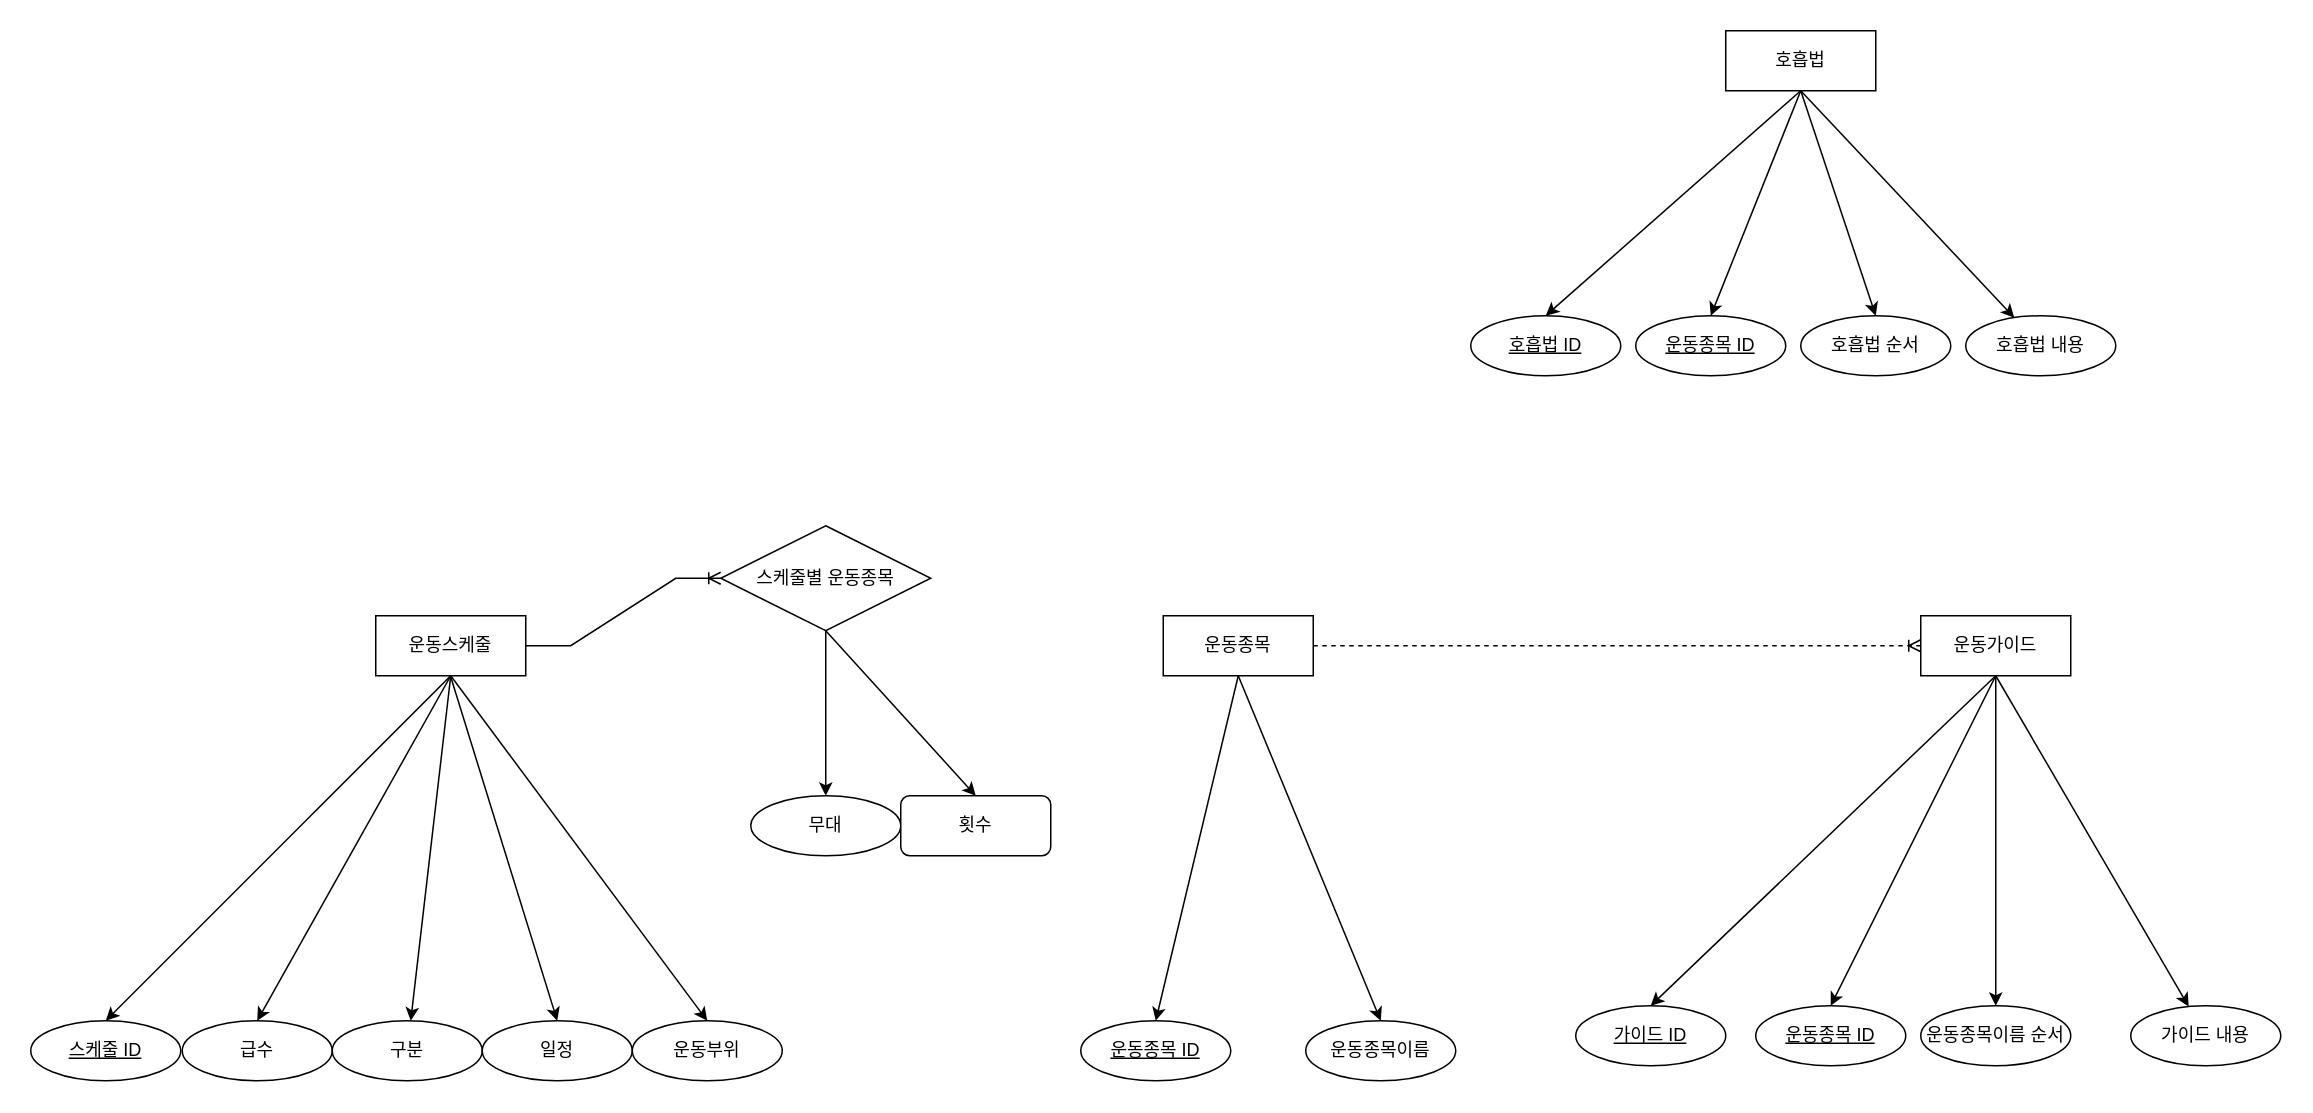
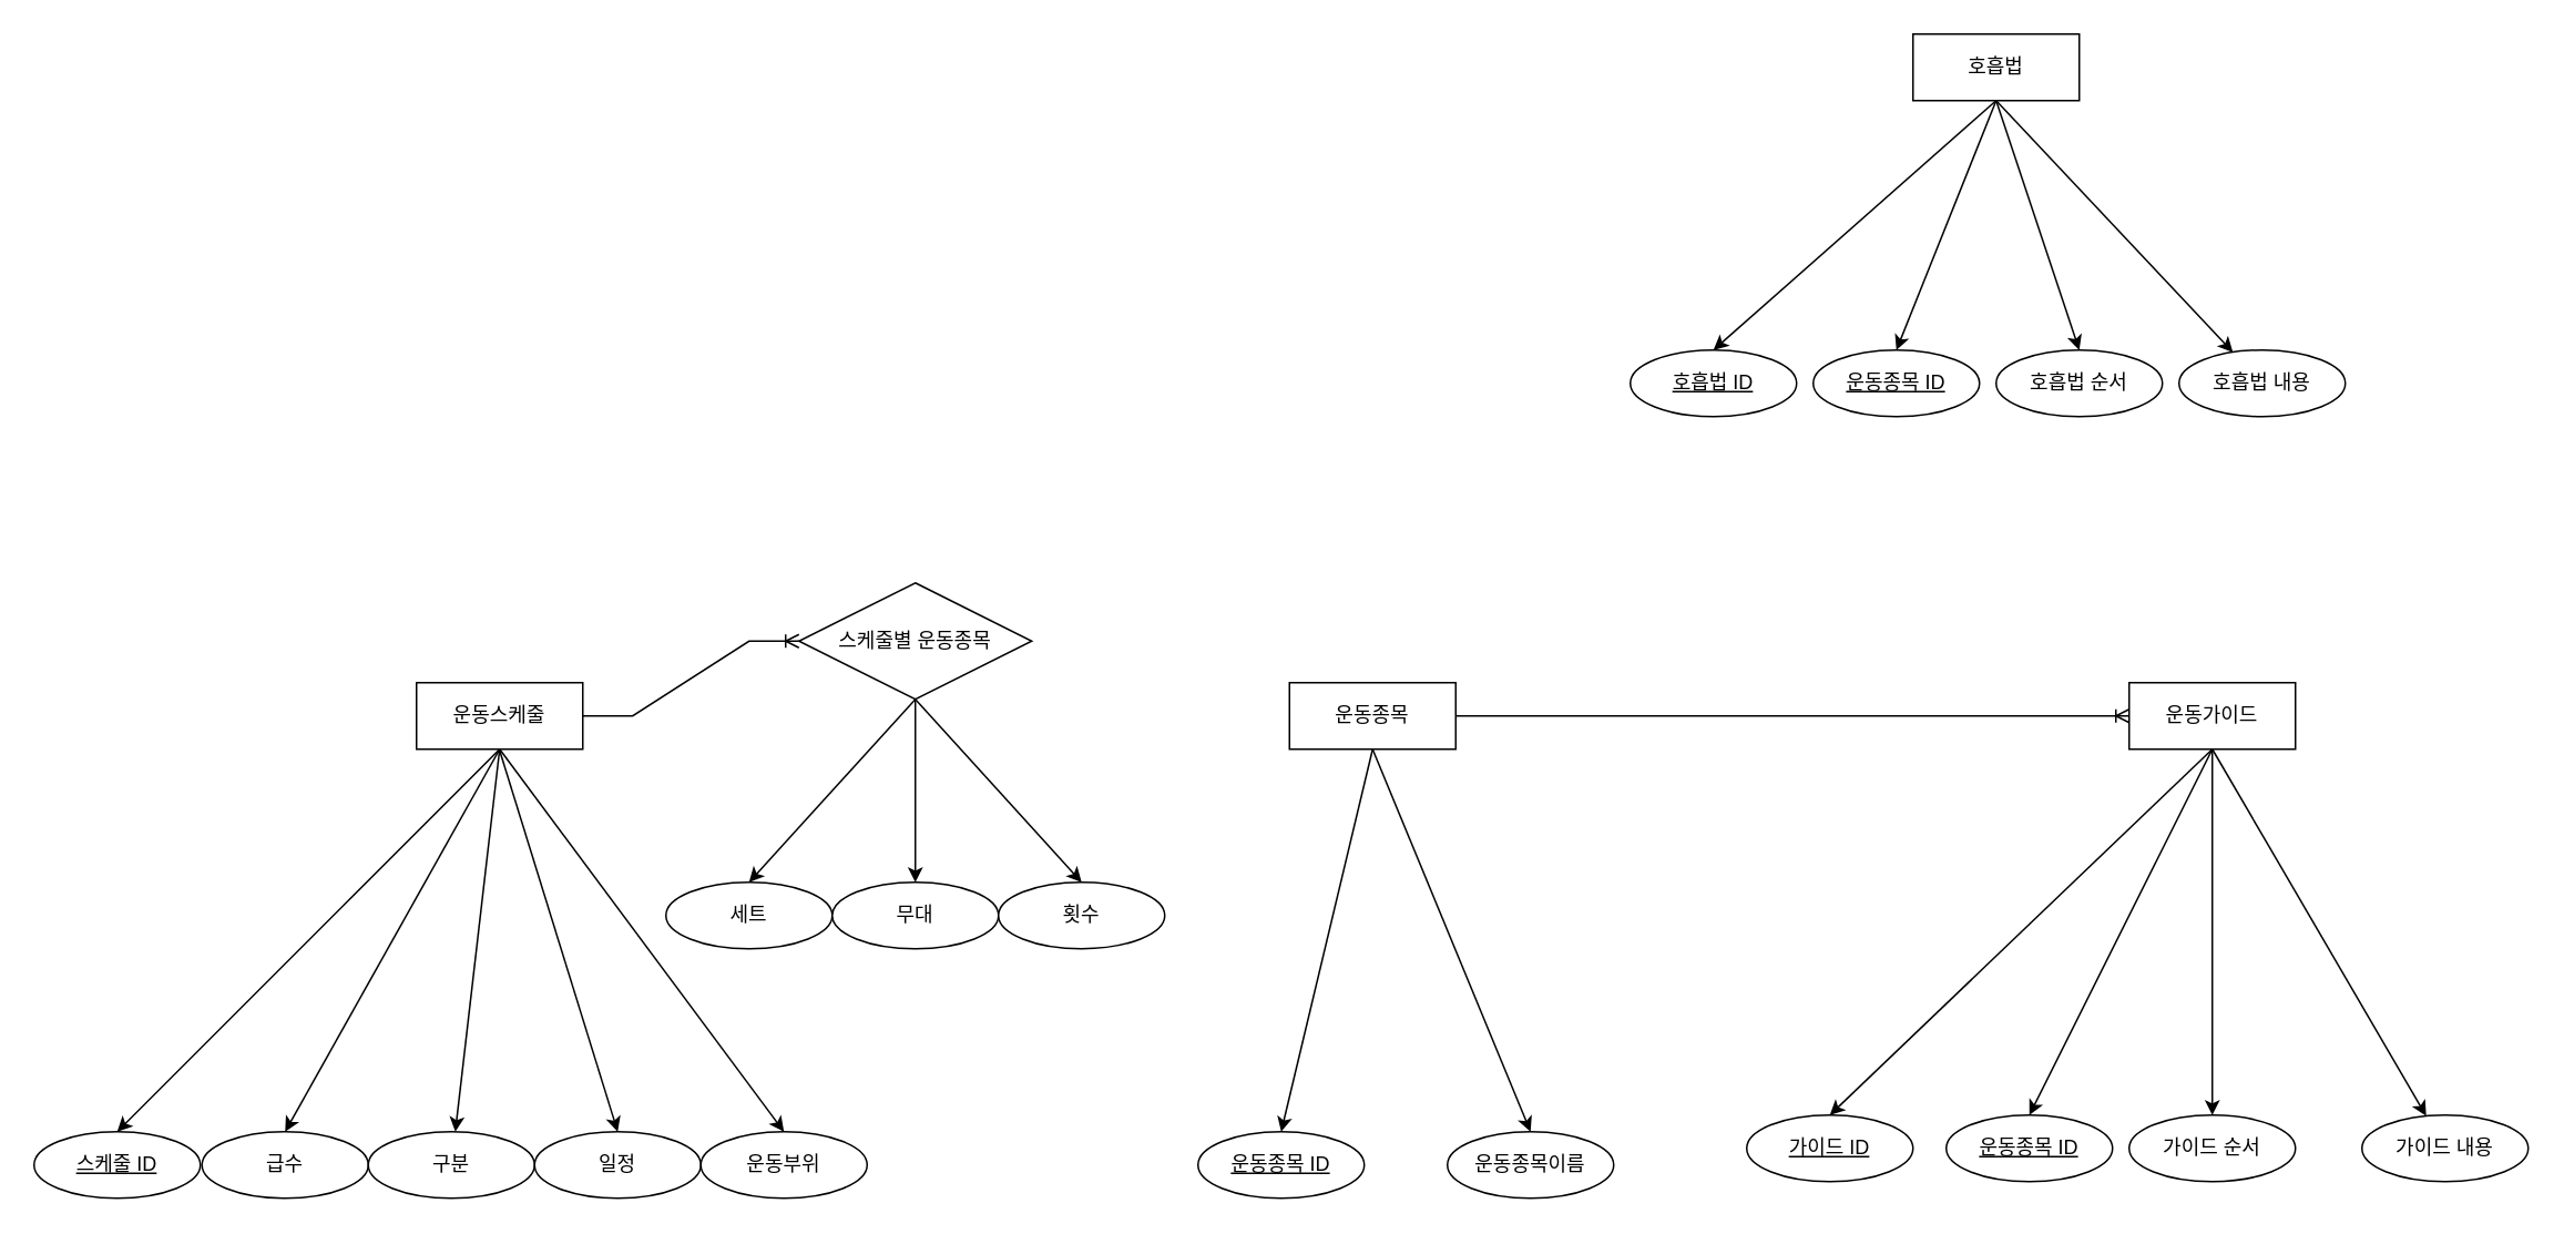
- <mxCell id="35" value="" style="edgeStyle=entityRelationEdgeStyle;fontSize=12;html=1;endArrow=ERoneToMany;rounded=0;exitX=1;exitY=0.5;exitDx=0;exitDy=0;entryX=0;entryY=0.5;entryDx=0;entryDy=0;dashed=1;" edge="1" parent="1" source="13" target="26"><mxGeometry width="100" height="100" relative="1" as="geometry"><mxPoint x="875" y="435" as="sourcePoint" /><mxPoint x="720" y="390" as="targetPoint" /></mxGeometry></mxCell>
+ <mxCell id="35" value="" style="edgeStyle=entityRelationEdgeStyle;fontSize=12;html=1;endArrow=ERoneToMany;rounded=0;exitX=1;exitY=0.5;exitDx=0;exitDy=0;entryX=0;entryY=0.5;entryDx=0;entryDy=0;" edge="1" parent="1" source="13" target="26"><mxGeometry width="100" height="100" relative="1" as="geometry"><mxPoint x="875" y="435" as="sourcePoint" /><mxPoint x="720" y="390" as="targetPoint" /></mxGeometry></mxCell>
+ <mxCell id="23" value="" style="endArrow=classic;html=1;rounded=0;entryX=0.5;entryY=0;entryDx=0;entryDy=0;exitX=0.5;exitY=1;exitDx=0;exitDy=0;" edge="1" parent="1" source="18" target="20"><mxGeometry width="50" height="50" relative="1" as="geometry"><mxPoint x="550" y="460" as="sourcePoint" /><mxPoint x="650.24" y="570" as="targetPoint" /></mxGeometry></mxCell>
+ <mxCell id="20" value="세트" style="ellipse;whiteSpace=wrap;html=1;align=center;" vertex="1" parent="1"><mxGeometry x="400" y="530" width="100" height="40" as="geometry" /></mxCell>
- <mxCell id="22" value="횟수" style="whiteSpace=wrap;html=1;align=center;rounded=1;" vertex="1" parent="1"><mxGeometry x="600" y="530" width="100" height="40" as="geometry" /></mxCell>
+ <mxCell id="22" value="횟수" style="ellipse;whiteSpace=wrap;html=1;align=center;" vertex="1" parent="1"><mxGeometry x="600" y="530" width="100" height="40" as="geometry" /></mxCell>
- <mxCell id="28" value="운동종목이름 순서" style="ellipse;whiteSpace=wrap;html=1;align=center;" vertex="1" parent="1"><mxGeometry x="1280" y="670" width="100" height="40" as="geometry" /></mxCell>
+ <mxCell id="28" value="가이드 순서" style="ellipse;whiteSpace=wrap;html=1;align=center;" vertex="1" parent="1"><mxGeometry x="1280" y="670" width="100" height="40" as="geometry" /></mxCell>
